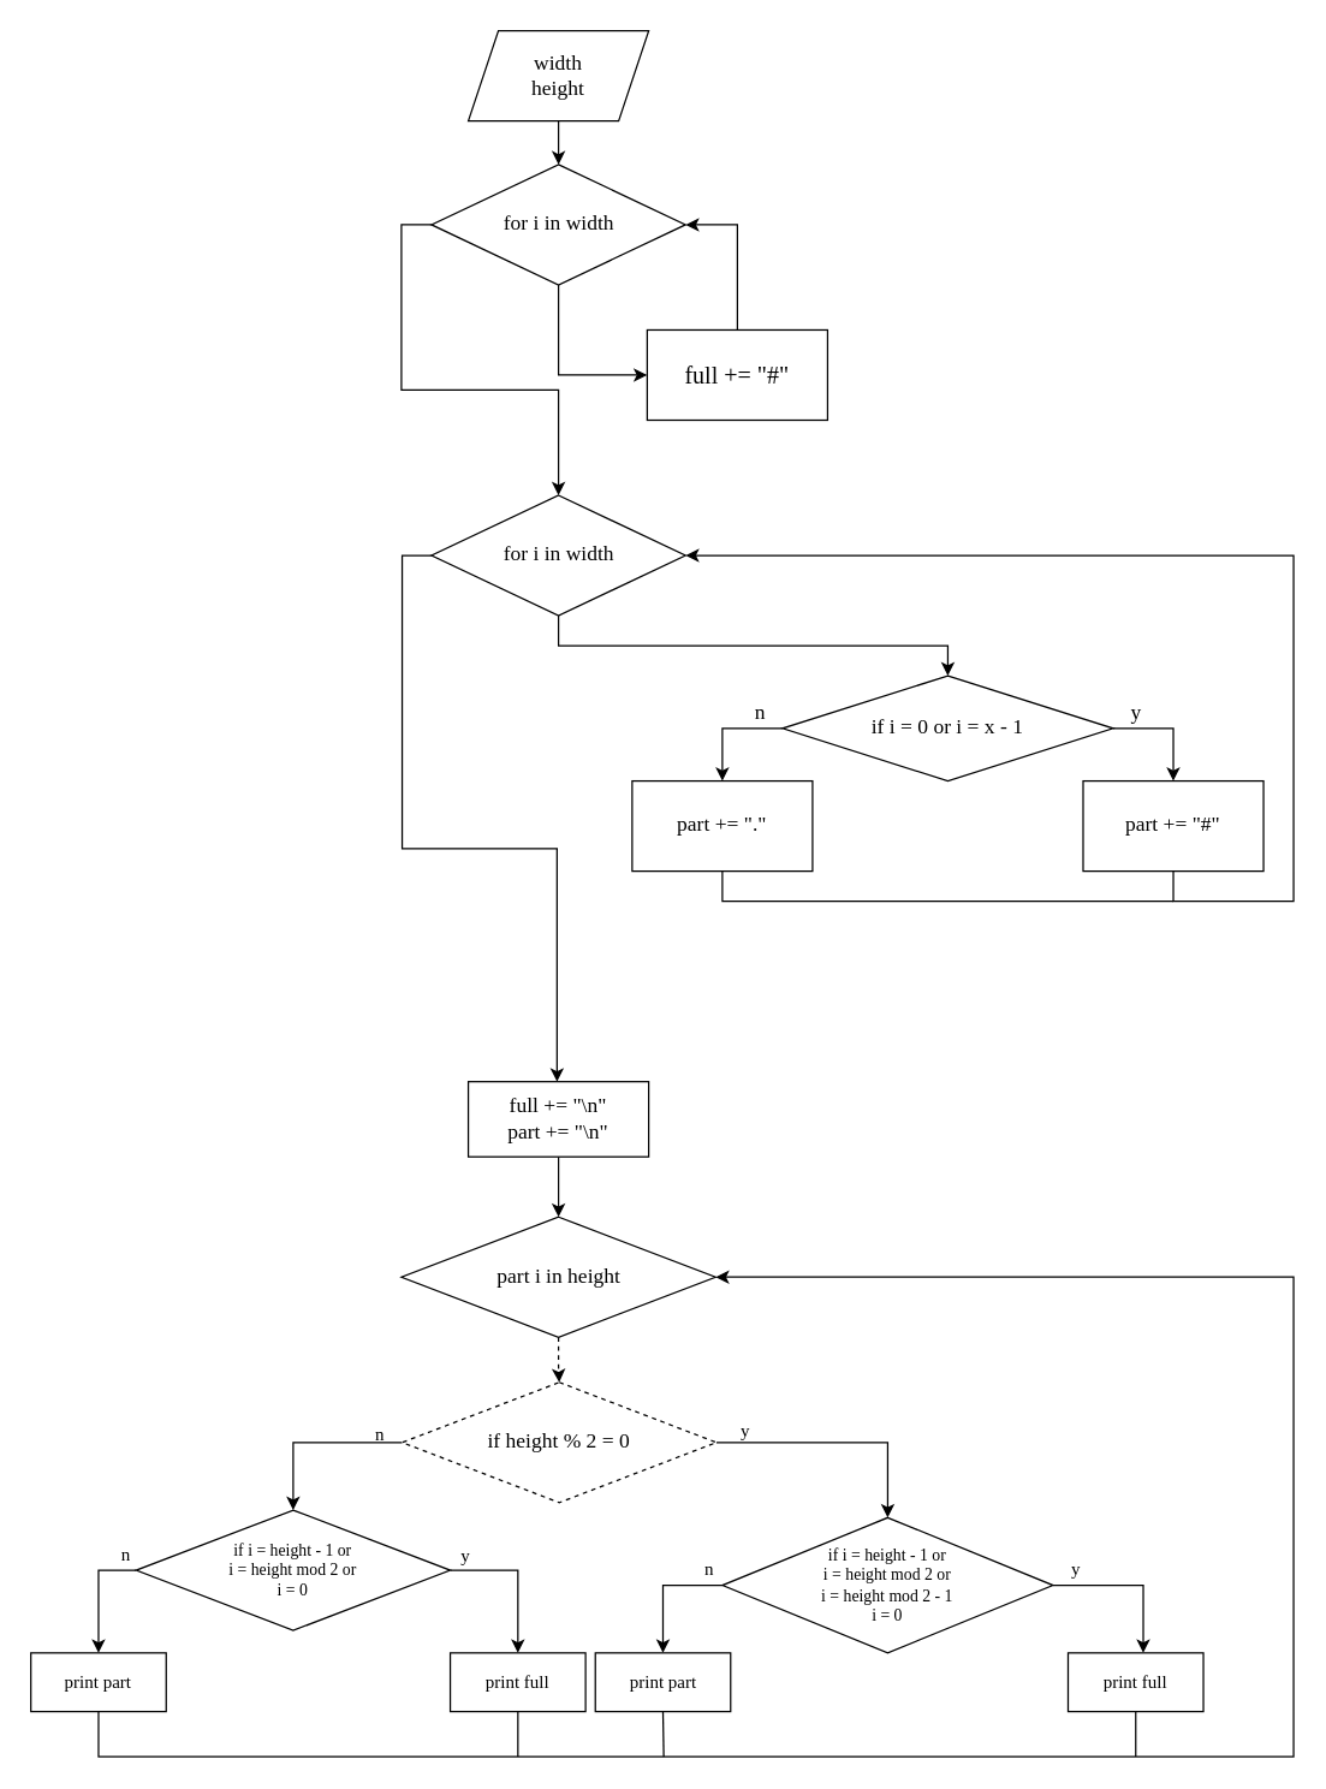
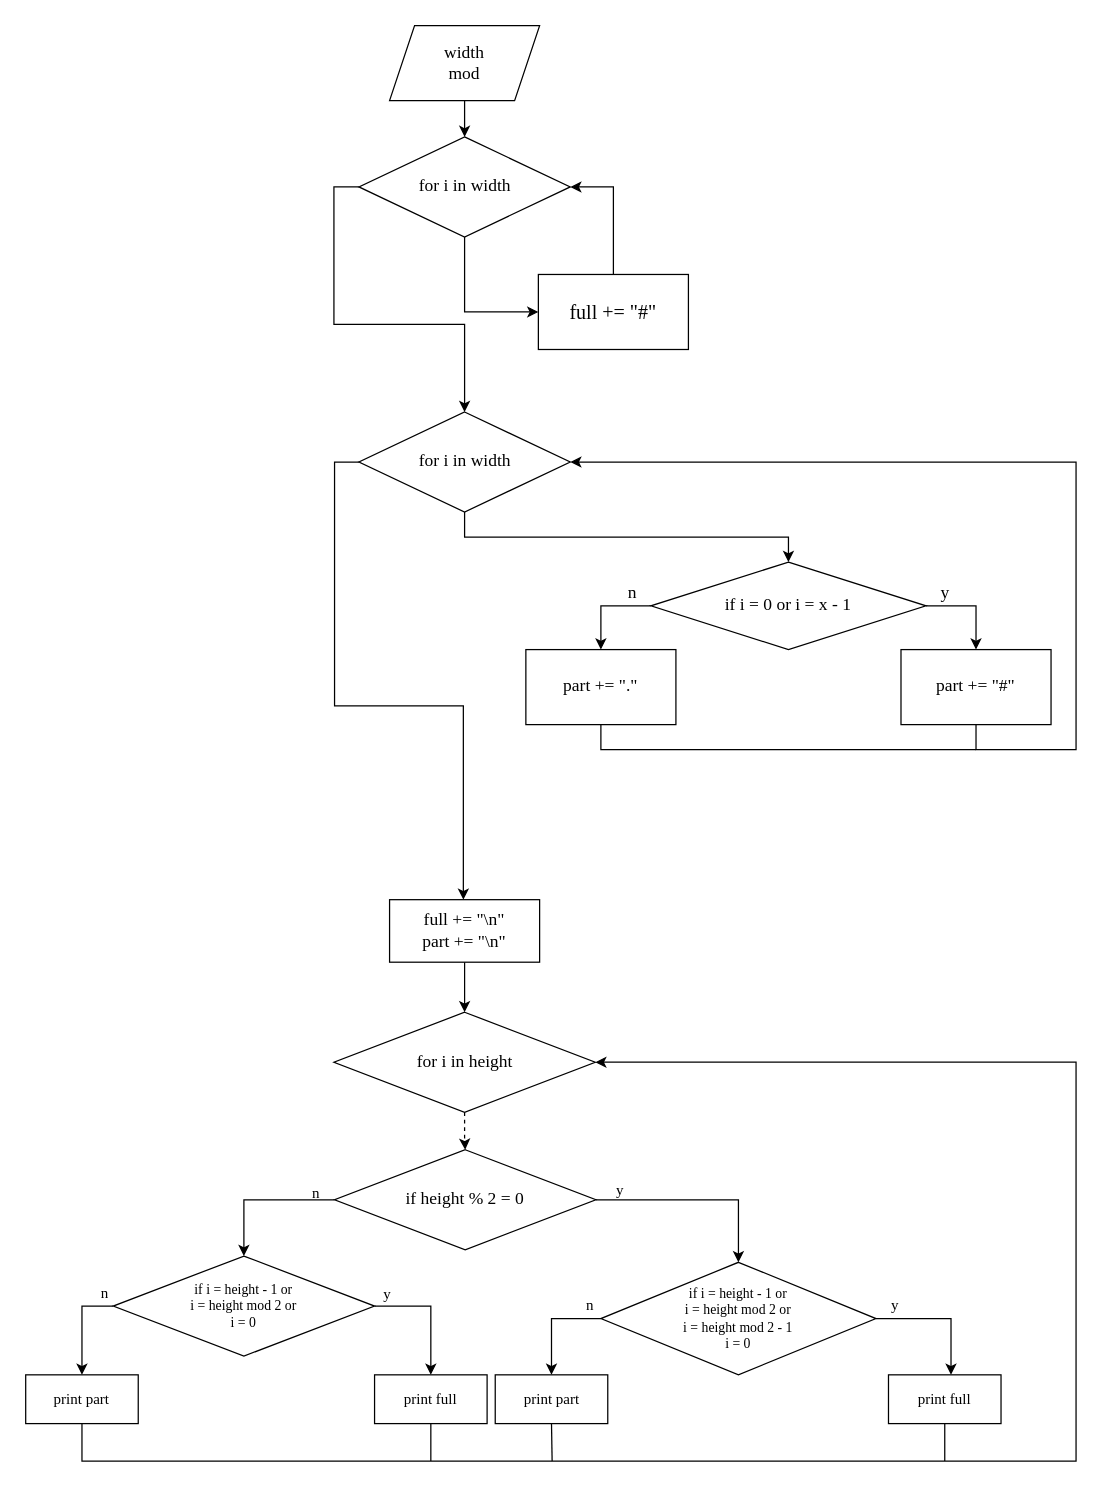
- <mxCell id="3" value="&lt;div&gt;width&lt;/div&gt;&lt;div&gt;height&lt;br&gt;&lt;/div&gt;" style="shape=parallelogram;perimeter=parallelogramPerimeter;whiteSpace=wrap;html=1;fixedSize=1;fontFamily=Inconsolata;fontSource=https%3A%2F%2Ffonts.googleapis.com%2Fcss%3Ffamily%3DInconsolata;fontSize=14;" vertex="1" parent="1"><mxGeometry x="311" y="20" width="120" height="60" as="geometry" /></mxCell>
+ <mxCell id="3" value="&lt;div&gt;width&lt;/div&gt;&lt;div&gt;mod&lt;br&gt;&lt;/div&gt;" style="shape=parallelogram;perimeter=parallelogramPerimeter;whiteSpace=wrap;html=1;fixedSize=1;fontFamily=Inconsolata;fontSource=https%3A%2F%2Ffonts.googleapis.com%2Fcss%3Ffamily%3DInconsolata;fontSize=14;" vertex="1" parent="1"><mxGeometry x="311" y="20" width="120" height="60" as="geometry" /></mxCell>
- <mxCell id="24" value="part i in height" style="rhombus;whiteSpace=wrap;html=1;fontFamily=Inconsolata;fontSource=https%3A%2F%2Ffonts.googleapis.com%2Fcss%3Ffamily%3DInconsolata;fontSize=14;" vertex="1" parent="1"><mxGeometry x="266.5" y="809" width="209" height="80" as="geometry" /></mxCell>
+ <mxCell id="24" value="for i in height" style="rhombus;whiteSpace=wrap;html=1;fontFamily=Inconsolata;fontSource=https%3A%2F%2Ffonts.googleapis.com%2Fcss%3Ffamily%3DInconsolata;fontSize=14;" vertex="1" parent="1"><mxGeometry x="266.5" y="809" width="209" height="80" as="geometry" /></mxCell>
- <mxCell id="27" value="if height % 2 = 0" style="rhombus;whiteSpace=wrap;html=1;fontFamily=Inconsolata;fontSource=https%3A%2F%2Ffonts.googleapis.com%2Fcss%3Ffamily%3DInconsolata;fontSize=14;dashed=1;" vertex="1" parent="1"><mxGeometry x="267" y="919" width="209" height="80" as="geometry" /></mxCell>
+ <mxCell id="27" value="if height % 2 = 0" style="rhombus;whiteSpace=wrap;html=1;fontFamily=Inconsolata;fontSource=https%3A%2F%2Ffonts.googleapis.com%2Fcss%3Ffamily%3DInconsolata;fontSize=14;" vertex="1" parent="1"><mxGeometry x="267" y="919" width="209" height="80" as="geometry" /></mxCell>
